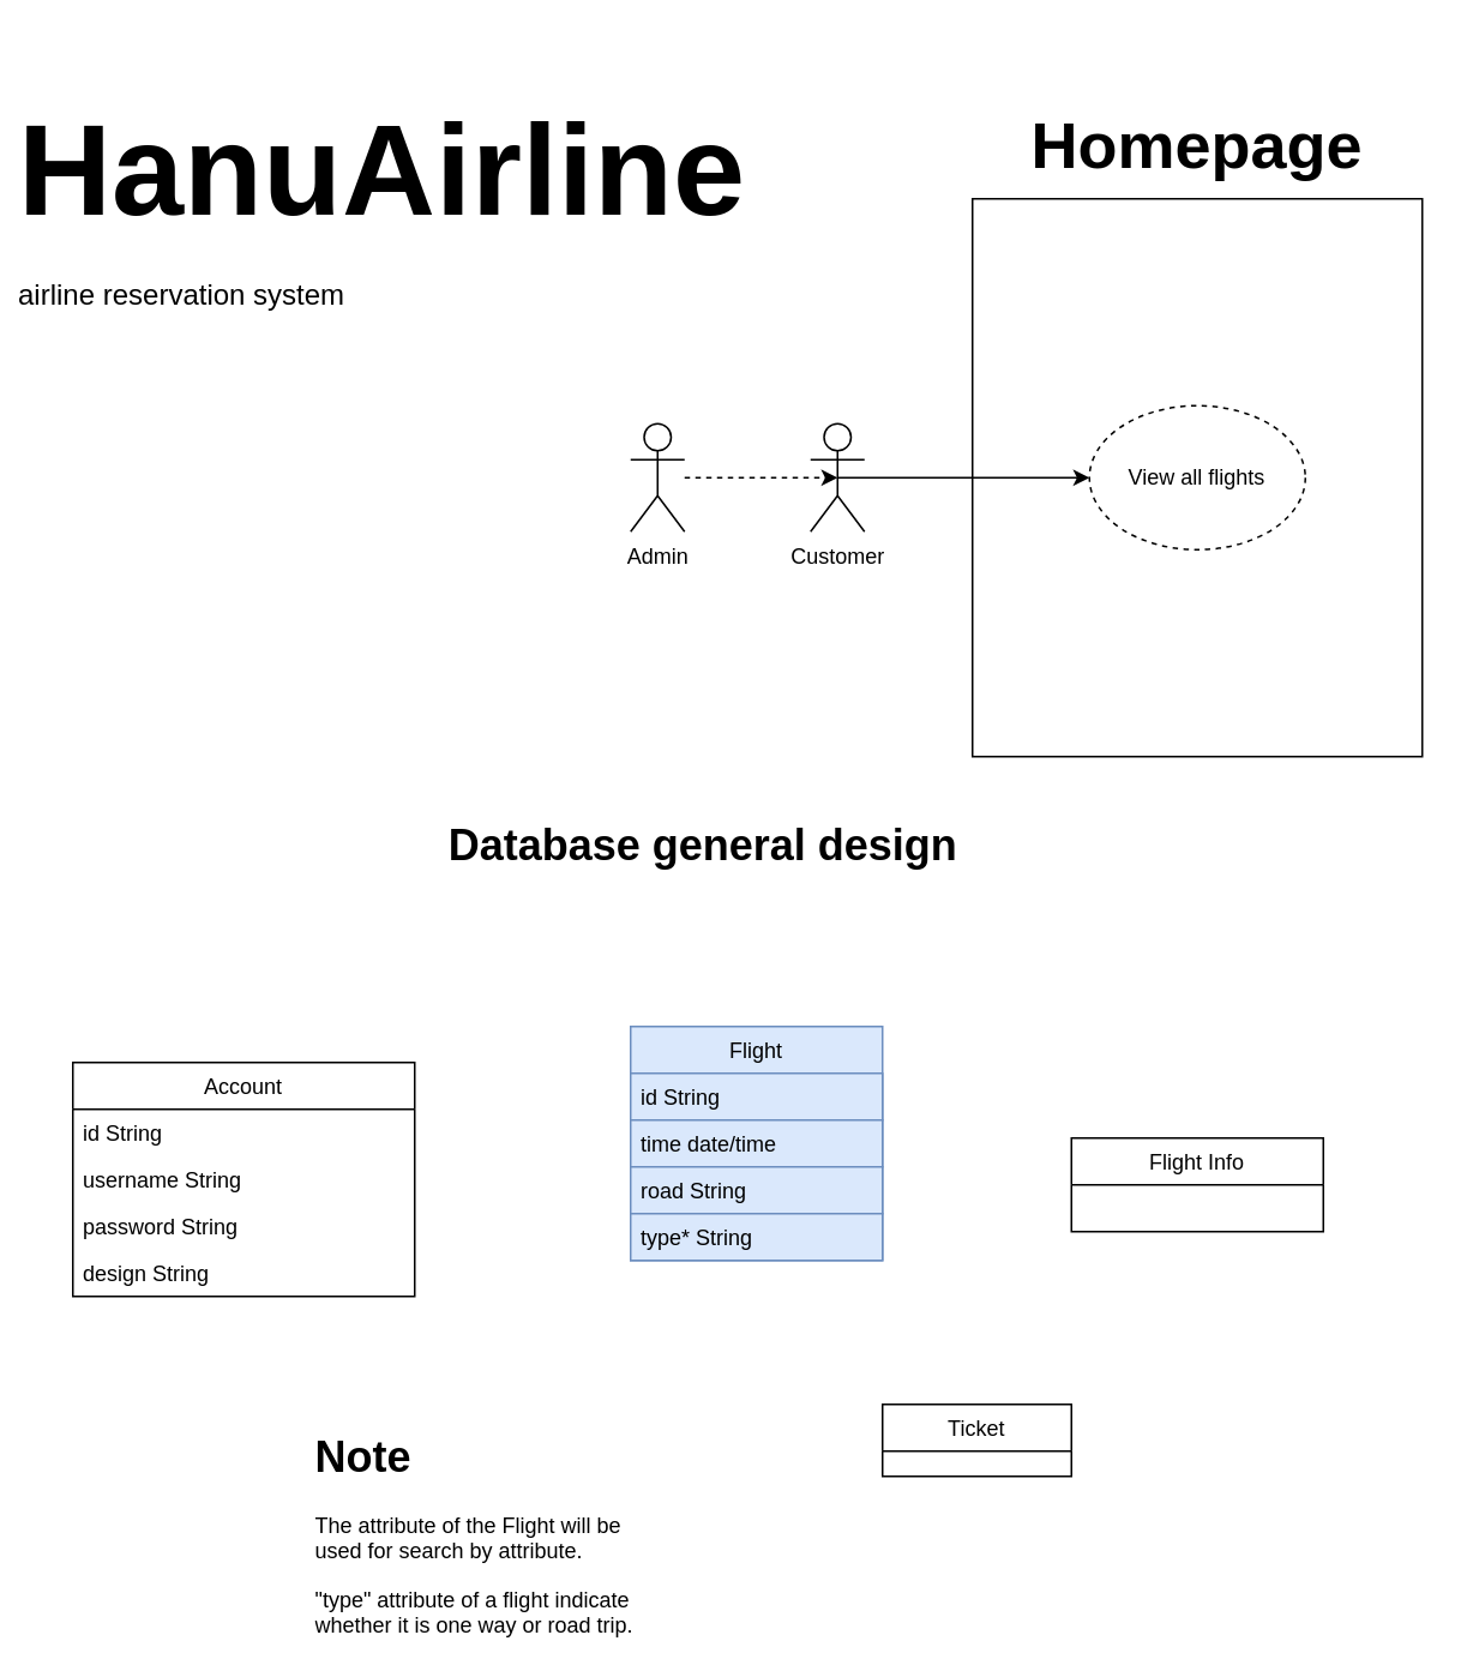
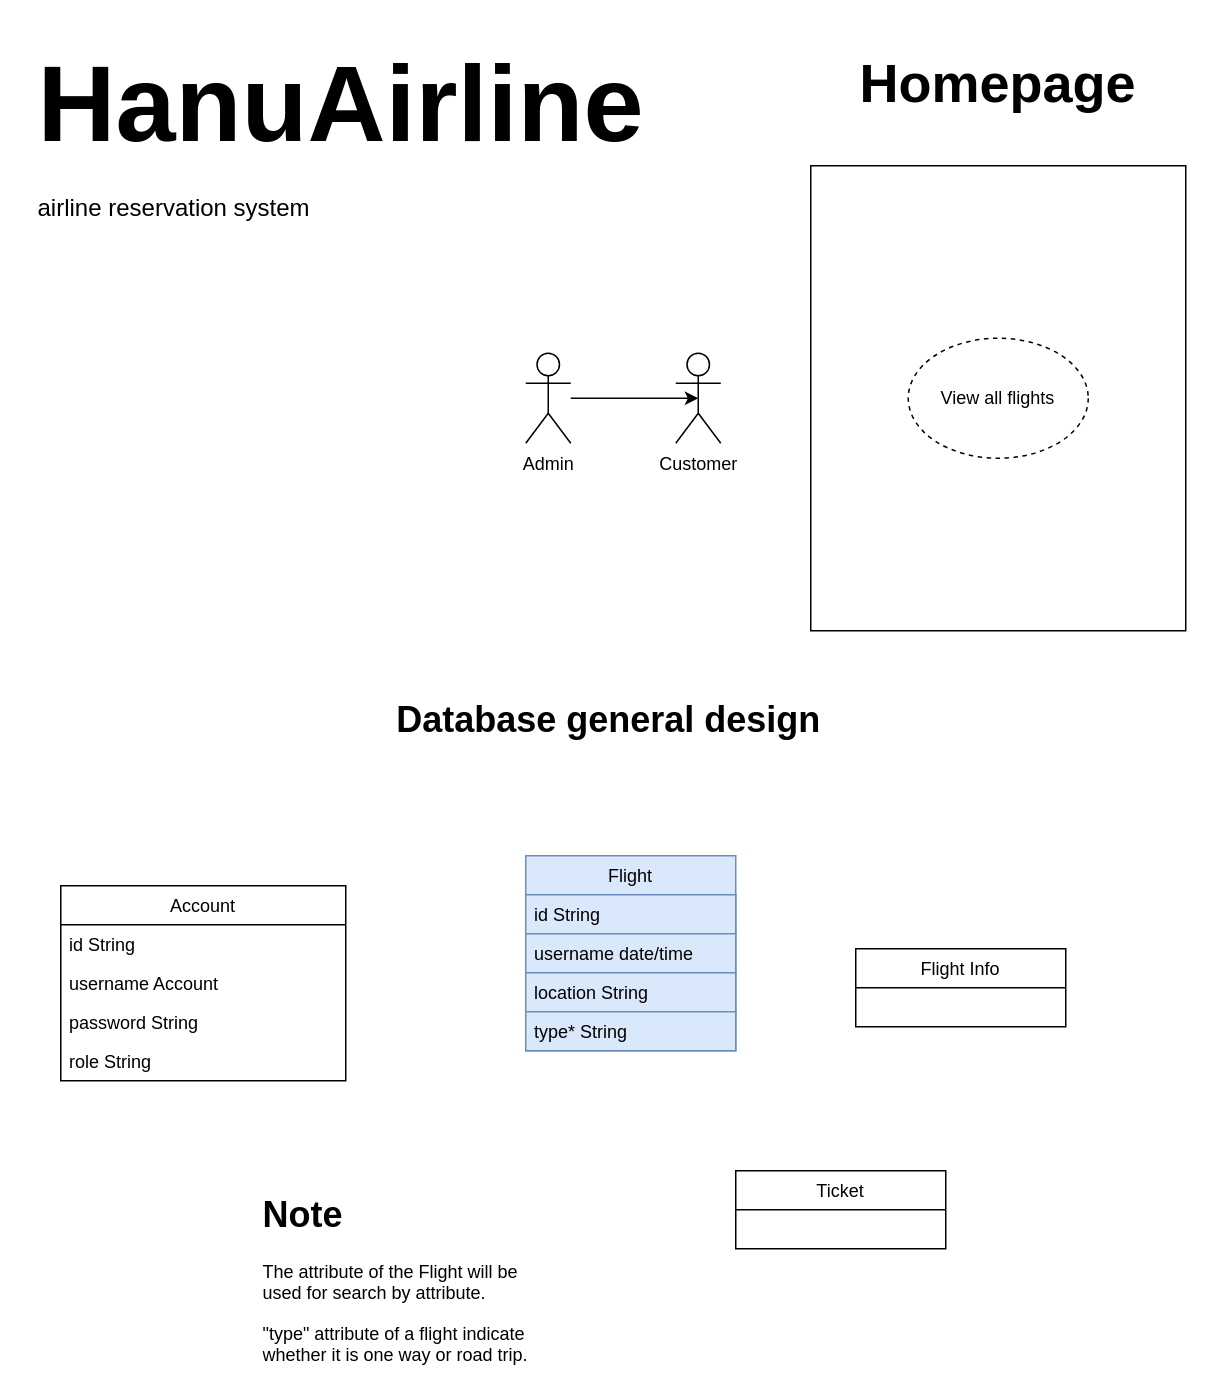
- <mxCell id="20" value="&lt;font style=&quot;font-size: 36px&quot;&gt;&lt;b&gt;Homepage&lt;/b&gt;&lt;/font&gt;" style="text;html=1;strokeColor=none;fillColor=none;align=center;verticalAlign=middle;whiteSpace=wrap;rounded=0;" vertex="1" parent="1"><mxGeometry x="550" y="50" width="230" height="60" as="geometry" /></mxCell>
+ <mxCell id="20" value="&lt;font style=&quot;font-size: 36px&quot;&gt;&lt;b&gt;Homepage&lt;/b&gt;&lt;/font&gt;" style="text;html=1;strokeColor=none;fillColor=none;align=center;verticalAlign=middle;whiteSpace=wrap;rounded=0;" vertex="1" parent="1"><mxGeometry x="550" y="25" width="230" height="60" as="geometry" /></mxCell>
- <mxCell id="19" value="&lt;h1&gt;&lt;font style=&quot;font-size: 72px&quot;&gt;HanuAirline&lt;br&gt;&lt;/font&gt;&lt;/h1&gt;&lt;p&gt;&lt;font size=&quot;3&quot;&gt;airline reservation system&lt;br&gt;&lt;/font&gt;&lt;/p&gt;" style="text;html=1;strokeColor=none;fillColor=none;spacing=5;spacingTop=-20;whiteSpace=wrap;overflow=hidden;rounded=0;" vertex="1" parent="1"><mxGeometry x="5" y="45" width="430" height="140" as="geometry" /></mxCell>
+ <mxCell id="19" value="&lt;h1&gt;&lt;font style=&quot;font-size: 72px&quot;&gt;HanuAirline&lt;br&gt;&lt;/font&gt;&lt;/h1&gt;&lt;p&gt;&lt;font size=&quot;3&quot;&gt;airline reservation system&lt;br&gt;&lt;/font&gt;&lt;/p&gt;" style="text;html=1;strokeColor=none;fillColor=none;spacing=5;spacingTop=-20;whiteSpace=wrap;overflow=hidden;rounded=0;" vertex="1" parent="1"><mxGeometry x="20" y="20" width="430" height="140" as="geometry" /></mxCell>
- <mxCell id="2" style="edgeStyle=orthogonalEdgeStyle;rounded=0;orthogonalLoop=1;jettySize=auto;html=1;entryX=0.5;entryY=0.5;entryDx=0;entryDy=0;entryPerimeter=0;dashed=1;" edge="1" parent="1" source="3" target="4"><mxGeometry relative="1" as="geometry" /></mxCell>
+ <mxCell id="2" style="edgeStyle=orthogonalEdgeStyle;rounded=0;orthogonalLoop=1;jettySize=auto;html=1;entryX=0.5;entryY=0.5;entryDx=0;entryDy=0;entryPerimeter=0;" edge="1" parent="1" source="3" target="4"><mxGeometry relative="1" as="geometry" /></mxCell>
- <mxCell id="21" style="edgeStyle=orthogonalEdgeStyle;rounded=0;orthogonalLoop=1;jettySize=auto;html=1;exitX=0.5;exitY=0.5;exitDx=0;exitDy=0;exitPerimeter=0;entryX=0;entryY=0.5;entryDx=0;entryDy=0;" edge="1" parent="1" source="4" target="18"><mxGeometry relative="1" as="geometry" /></mxCell>
- <mxCell id="22" value="&lt;b&gt;&lt;font style=&quot;font-size: 24px&quot;&gt;Database general design&lt;/font&gt;&lt;/b&gt;" style="text;html=1;align=center;verticalAlign=middle;resizable=0;points=[];autosize=1;" vertex="1" parent="1"><mxGeometry x="240" y="460" width="300" height="20" as="geometry" /></mxCell>
+ <mxCell id="22" value="&lt;b&gt;&lt;font style=&quot;font-size: 24px&quot;&gt;Database general design&lt;/font&gt;&lt;/b&gt;" style="text;html=1;align=center;verticalAlign=middle;resizable=0;points=[];autosize=1;" vertex="1" parent="1"><mxGeometry x="255" y="470" width="300" height="20" as="geometry" /></mxCell>
- <mxCell id="7" value="time date/time" style="text;strokeColor=#6c8ebf;fillColor=#dae8fc;align=left;verticalAlign=top;spacingLeft=4;spacingRight=4;overflow=hidden;rotatable=0;points=[[0,0.5],[1,0.5]];portConstraint=eastwest;" parent="5" vertex="1"><mxGeometry y="52" width="140" height="26" as="geometry" /></mxCell>
+ <mxCell id="7" value="username date/time" style="text;strokeColor=#6c8ebf;fillColor=#dae8fc;align=left;verticalAlign=top;spacingLeft=4;spacingRight=4;overflow=hidden;rotatable=0;points=[[0,0.5],[1,0.5]];portConstraint=eastwest;" parent="5" vertex="1"><mxGeometry y="52" width="140" height="26" as="geometry" /></mxCell>
- <mxCell id="12" value="username String" style="text;align=left;verticalAlign=top;spacingLeft=4;spacingRight=4;overflow=hidden;rotatable=0;points=[[0,0.5],[1,0.5]];portConstraint=eastwest;" parent="10" vertex="1"><mxGeometry y="52" width="190" height="26" as="geometry" /></mxCell>
+ <mxCell id="12" value="username Account" style="text;align=left;verticalAlign=top;spacingLeft=4;spacingRight=4;overflow=hidden;rotatable=0;points=[[0,0.5],[1,0.5]];portConstraint=eastwest;" parent="10" vertex="1"><mxGeometry y="52" width="190" height="26" as="geometry" /></mxCell>
- <mxCell id="15" value="Flight Info" style="swimlane;fontStyle=0;childLayout=stackLayout;horizontal=1;startSize=26;fillColor=none;horizontalStack=0;resizeParent=1;resizeParentMax=0;resizeLast=0;collapsible=1;marginBottom=0;" parent="1" vertex="1"><mxGeometry x="595" y="632" width="140" height="52" as="geometry" /></mxCell>
+ <mxCell id="15" value="Flight Info" style="swimlane;fontStyle=0;childLayout=stackLayout;horizontal=1;startSize=26;fillColor=none;horizontalStack=0;resizeParent=1;resizeParentMax=0;resizeLast=0;collapsible=1;marginBottom=0;" parent="1" vertex="1"><mxGeometry x="570" y="632" width="140" height="52" as="geometry" /></mxCell>
- <mxCell id="8" value="road String" style="text;strokeColor=#6c8ebf;fillColor=#dae8fc;align=left;verticalAlign=top;spacingLeft=4;spacingRight=4;overflow=hidden;rotatable=0;points=[[0,0.5],[1,0.5]];portConstraint=eastwest;" parent="5" vertex="1"><mxGeometry y="78" width="140" height="26" as="geometry" /></mxCell>
+ <mxCell id="8" value="location String" style="text;strokeColor=#6c8ebf;fillColor=#dae8fc;align=left;verticalAlign=top;spacingLeft=4;spacingRight=4;overflow=hidden;rotatable=0;points=[[0,0.5],[1,0.5]];portConstraint=eastwest;" parent="5" vertex="1"><mxGeometry y="78" width="140" height="26" as="geometry" /></mxCell>
- <mxCell id="14" value="design String" style="text;align=left;verticalAlign=top;spacingLeft=4;spacingRight=4;overflow=hidden;rotatable=0;points=[[0,0.5],[1,0.5]];portConstraint=eastwest;" parent="10" vertex="1"><mxGeometry y="104" width="190" height="26" as="geometry" /></mxCell>
+ <mxCell id="14" value="role String" style="text;align=left;verticalAlign=top;spacingLeft=4;spacingRight=4;overflow=hidden;rotatable=0;points=[[0,0.5],[1,0.5]];portConstraint=eastwest;" parent="10" vertex="1"><mxGeometry y="104" width="190" height="26" as="geometry" /></mxCell>
- <mxCell id="16" value="Ticket" style="swimlane;fontStyle=0;childLayout=stackLayout;horizontal=1;startSize=26;fillColor=none;horizontalStack=0;resizeParent=1;resizeParentMax=0;resizeLast=0;collapsible=1;marginBottom=0;" parent="1" vertex="1"><mxGeometry x="490" y="780" width="105" height="40" as="geometry" /></mxCell>
+ <mxCell id="16" value="Ticket" style="swimlane;fontStyle=0;childLayout=stackLayout;horizontal=1;startSize=26;fillColor=none;horizontalStack=0;resizeParent=1;resizeParentMax=0;resizeLast=0;collapsible=1;marginBottom=0;" parent="1" vertex="1"><mxGeometry x="490" y="780" width="140" height="52" as="geometry" /></mxCell>
